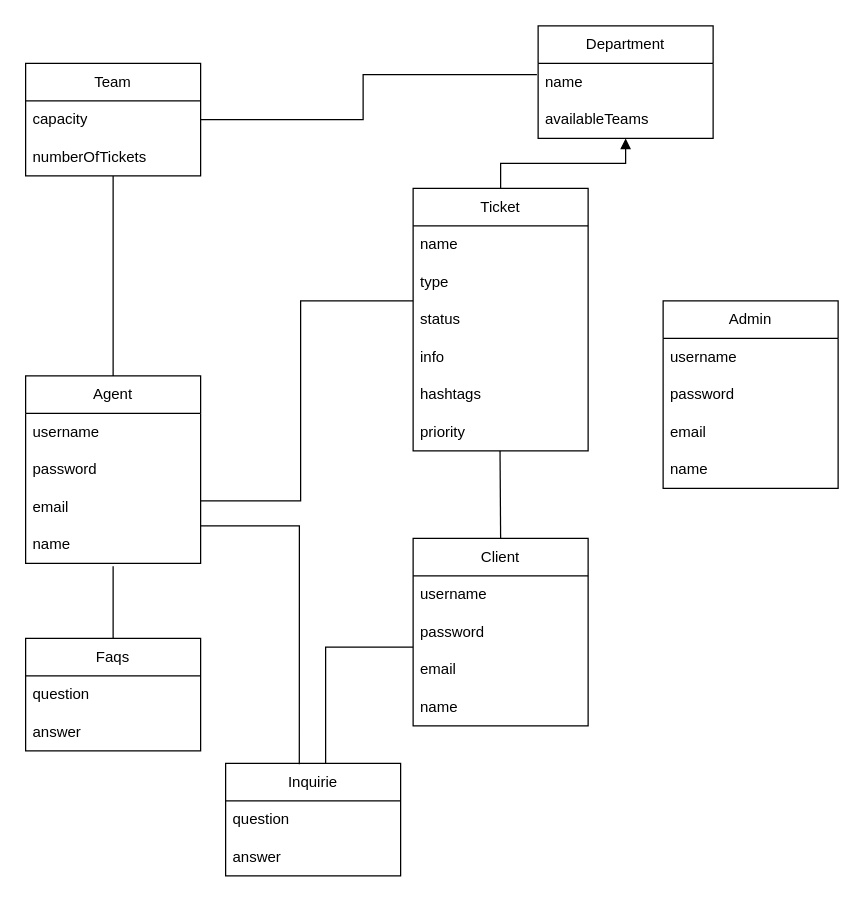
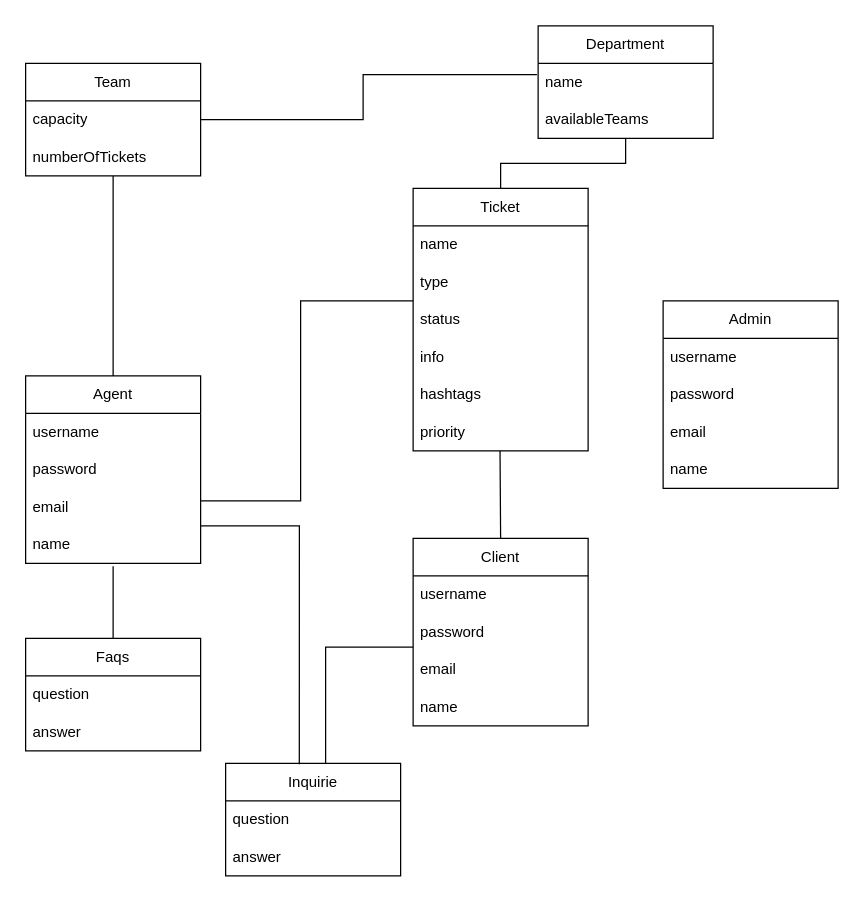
- <mxCell id="34" value="" style="endArrow=block;html=1;rounded=0;exitX=0.5;exitY=0;exitDx=0;exitDy=0;" edge="1" parent="1" source="10" target="21"><mxGeometry width="50" height="50" relative="1" as="geometry"><mxPoint x="400" y="140" as="sourcePoint" /><mxPoint x="450" y="90" as="targetPoint" /><Array as="points"><mxPoint x="400" y="130" /><mxPoint x="500" y="130" /></Array></mxGeometry></mxCell>
+ <mxCell id="34" value="" style="endArrow=none;html=1;rounded=0;exitX=0.5;exitY=0;exitDx=0;exitDy=0;" edge="1" parent="1" source="10" target="21"><mxGeometry width="50" height="50" relative="1" as="geometry"><mxPoint x="400" y="140" as="sourcePoint" /><mxPoint x="450" y="90" as="targetPoint" /><Array as="points"><mxPoint x="400" y="130" /><mxPoint x="500" y="130" /></Array></mxGeometry></mxCell>
